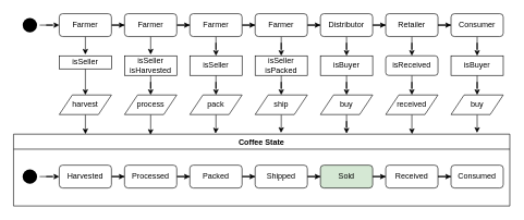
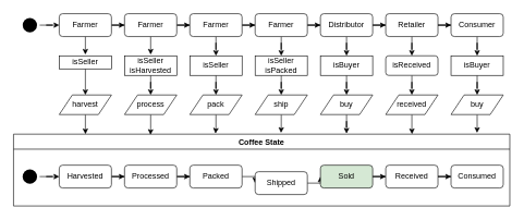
- <mxCell id="26" value="Shipped" style="rounded=1;whiteSpace=wrap;html=1;" parent="16" vertex="1"><mxGeometry x="370" y="47.5" width="80" height="35" as="geometry" /></mxCell>
+ <mxCell id="26" value="Shipped" style="rounded=1;whiteSpace=wrap;html=1;" parent="16" vertex="1"><mxGeometry x="370" y="57.5" width="80" height="35" as="geometry" /></mxCell>
